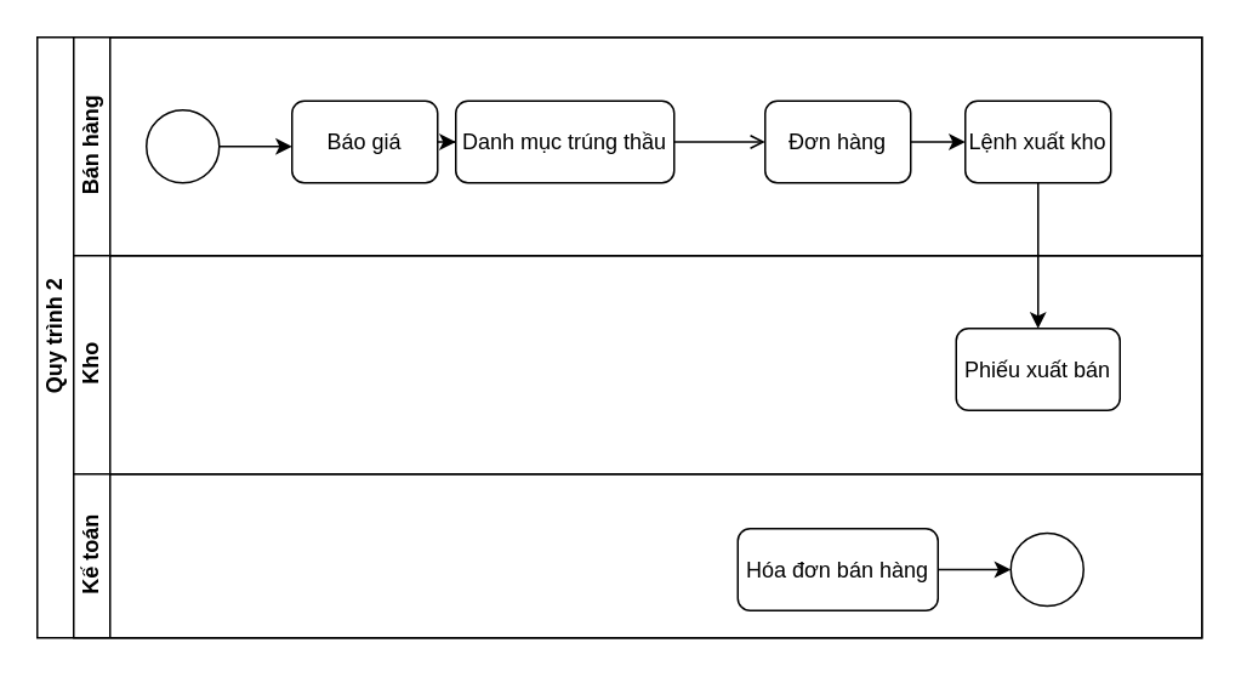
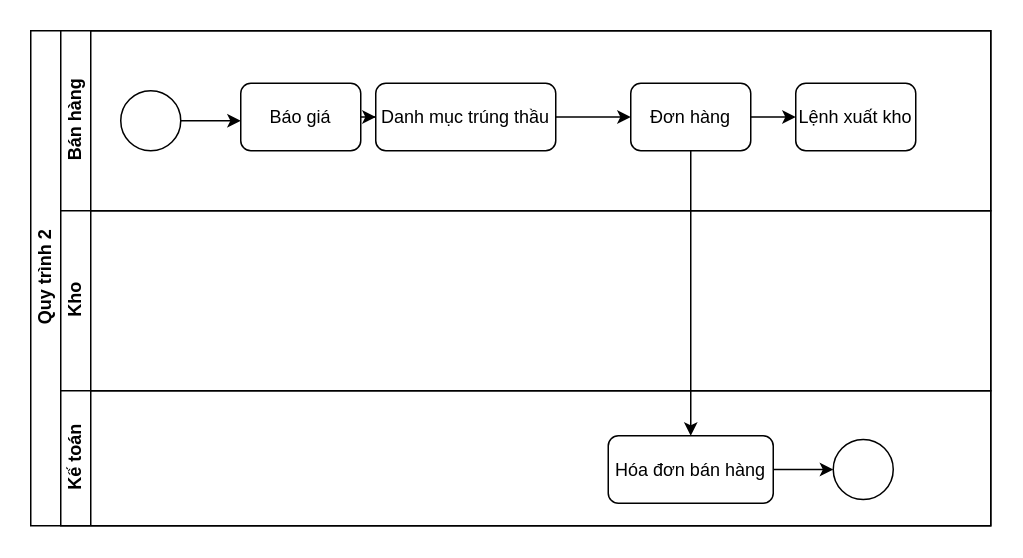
- <mxCell id="8" style="edgeStyle=orthogonalEdgeStyle;rounded=0;orthogonalLoop=1;jettySize=auto;html=1;entryX=0;entryY=0.5;entryDx=0;entryDy=0;endArrow=open;" edge="1" parent="3" source="9" target="12"><mxGeometry relative="1" as="geometry" /></mxCell>
+ <mxCell id="8" style="edgeStyle=orthogonalEdgeStyle;rounded=0;orthogonalLoop=1;jettySize=auto;html=1;entryX=0;entryY=0.5;entryDx=0;entryDy=0;" edge="1" parent="3" source="9" target="12"><mxGeometry relative="1" as="geometry" /></mxCell>
- <mxCell id="20" style="edgeStyle=orthogonalEdgeStyle;rounded=0;orthogonalLoop=1;jettySize=auto;html=1;" edge="1" parent="2" source="10" target="14"><mxGeometry relative="1" as="geometry" /></mxCell>
+ <mxCell id="19" style="edgeStyle=orthogonalEdgeStyle;rounded=0;orthogonalLoop=1;jettySize=auto;html=1;" edge="1" parent="2" source="12" target="17"><mxGeometry relative="1" as="geometry" /></mxCell>
- <mxCell id="14" value="Phiếu xuất bán" style="rounded=1;whiteSpace=wrap;html=1;" vertex="1" parent="13"><mxGeometry x="485" y="40" width="90" height="45" as="geometry" /></mxCell>
